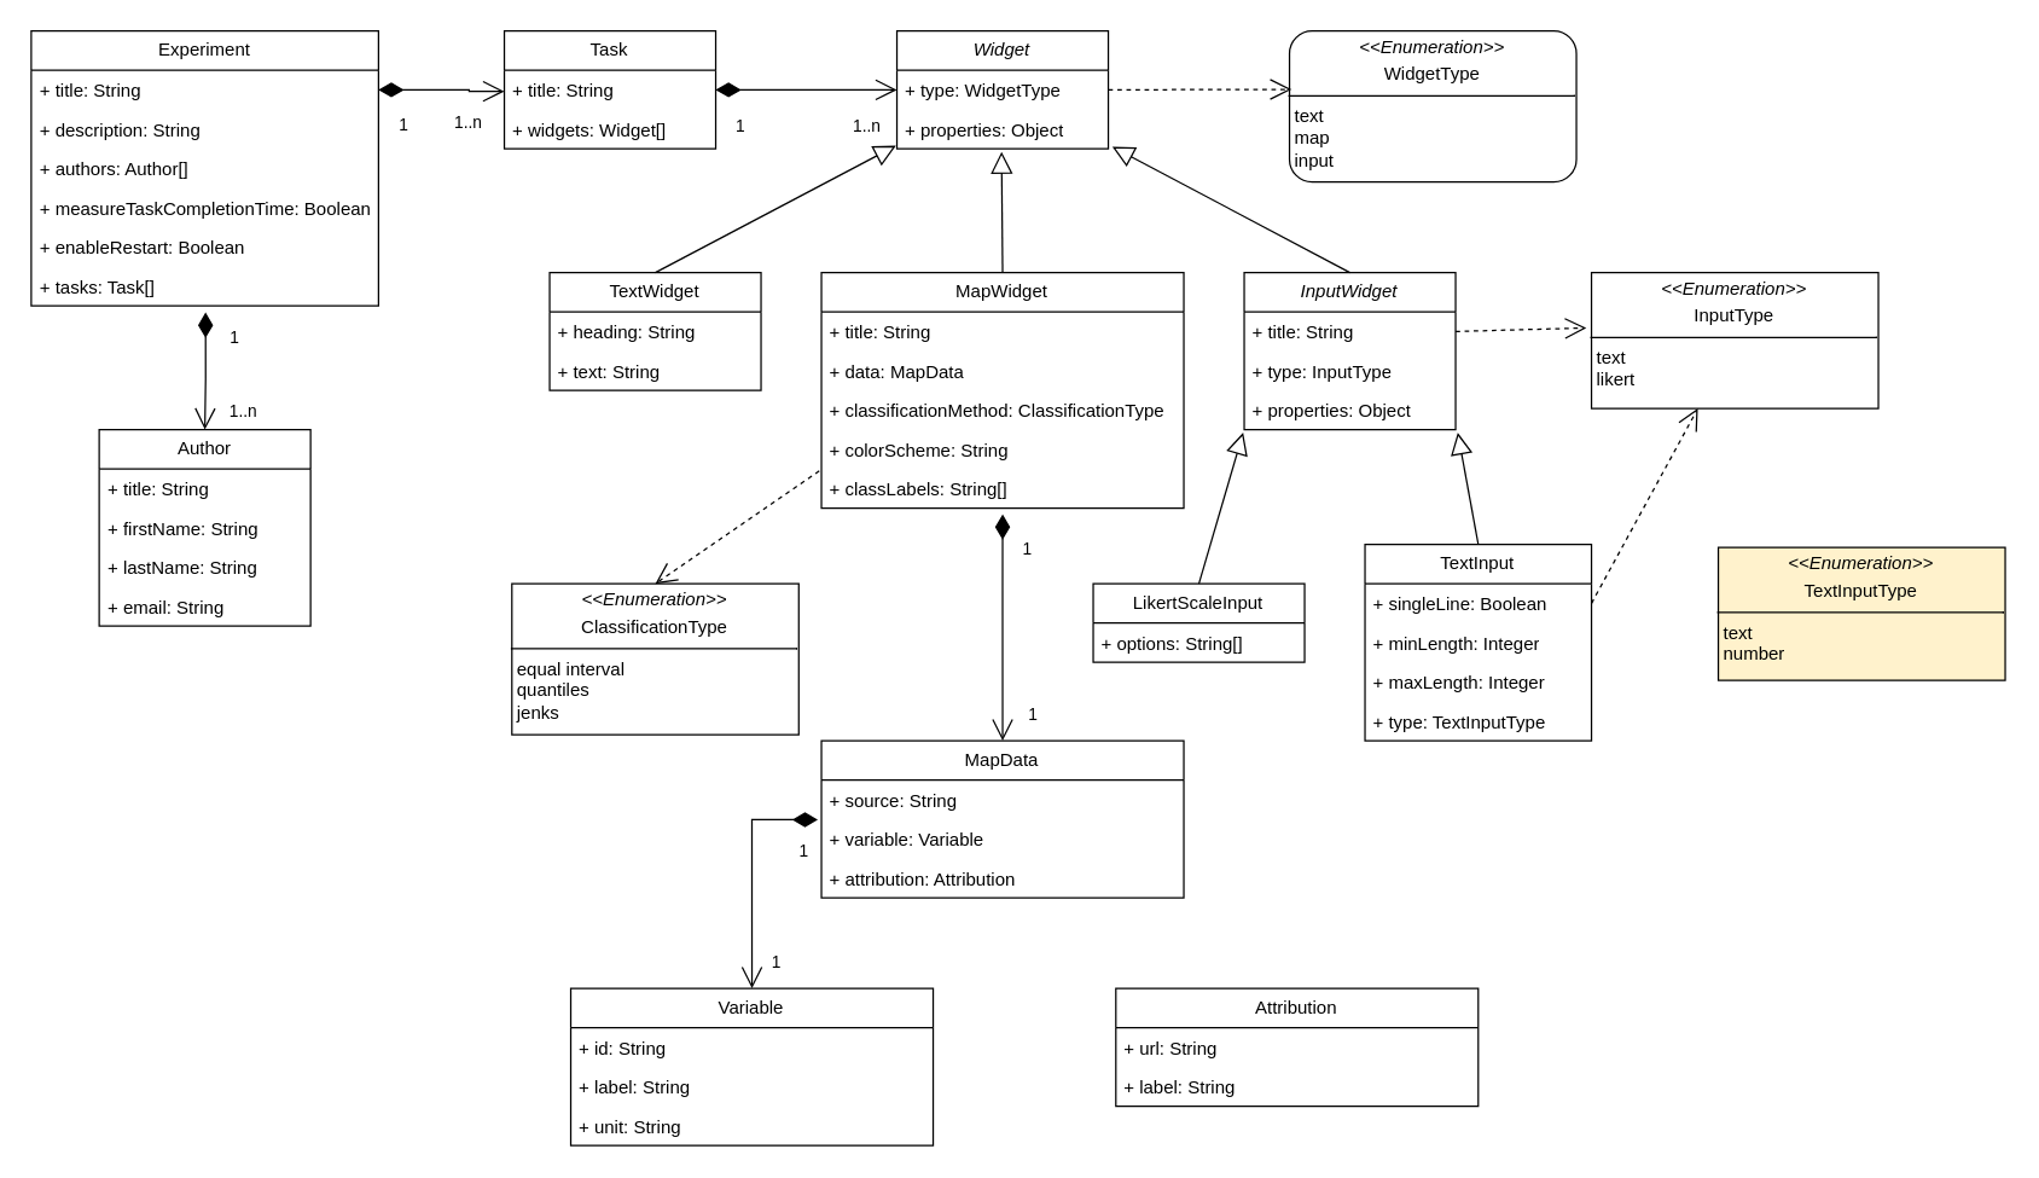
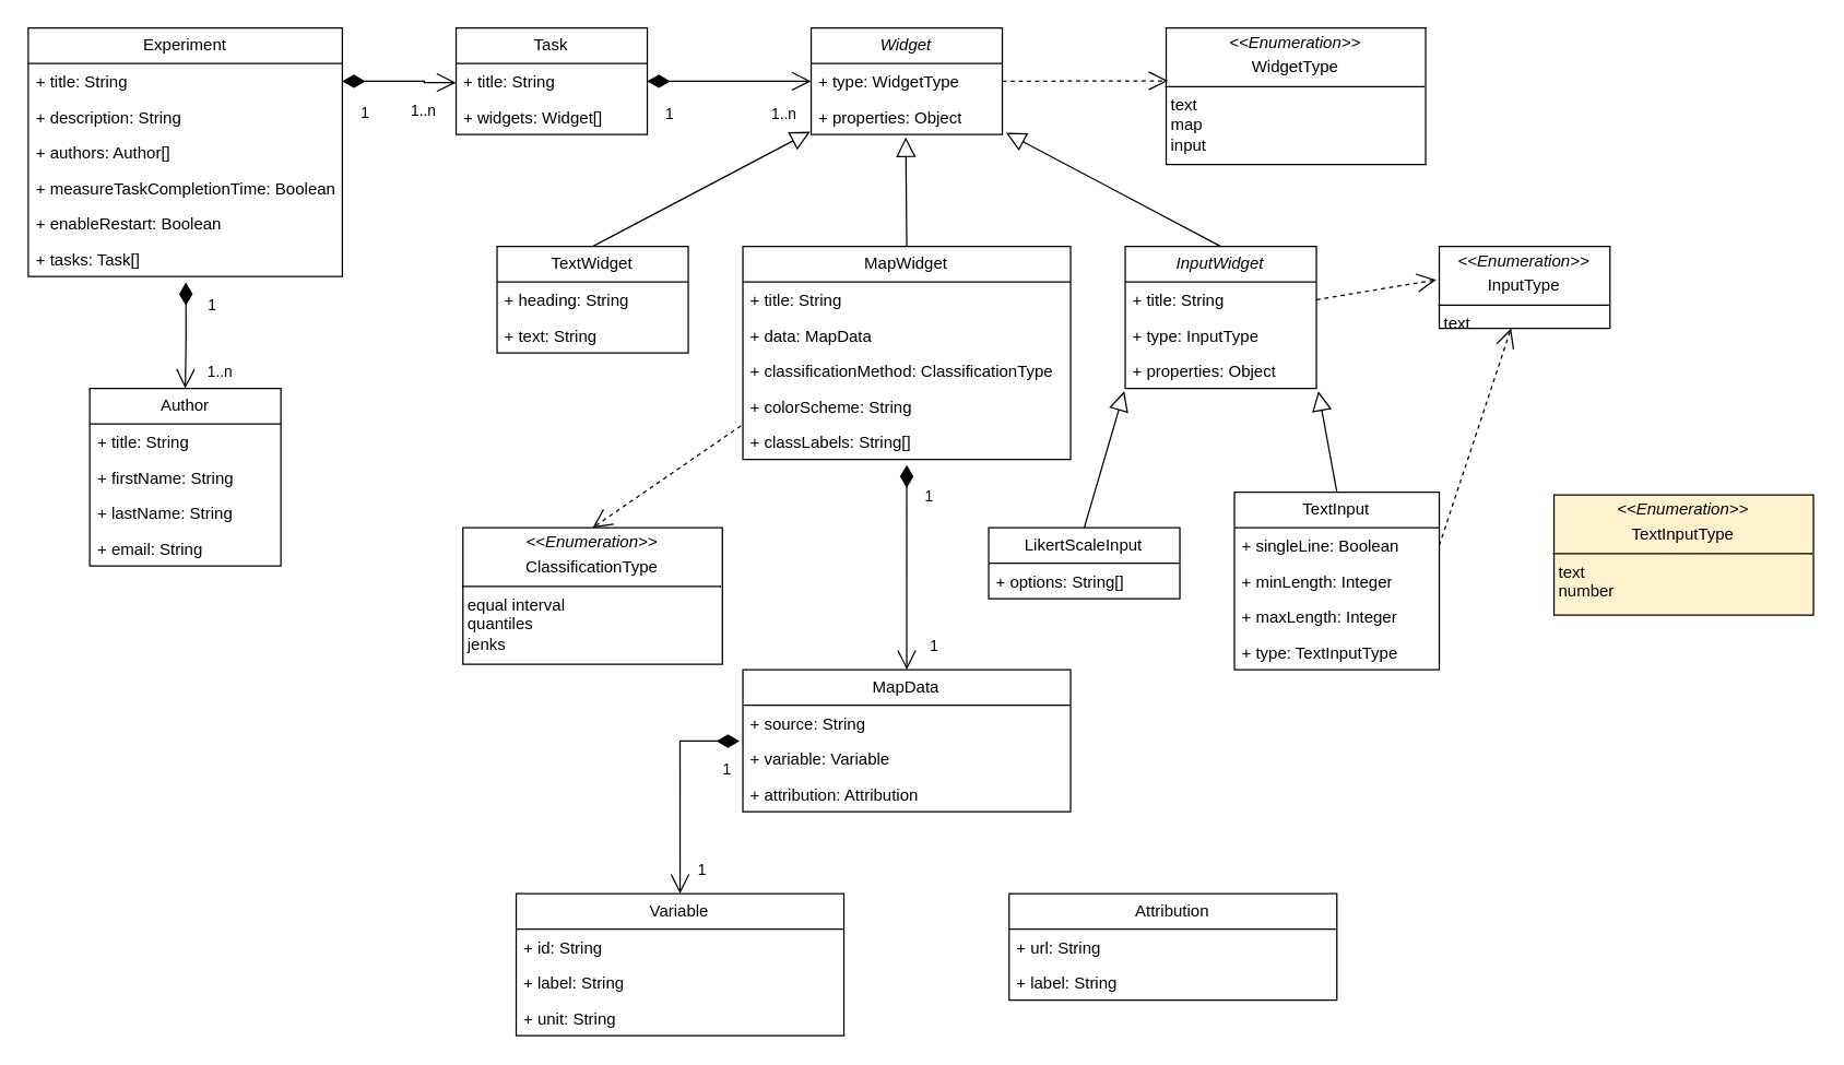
- <mxCell id="21" value="&lt;p style=&quot;margin:0px;margin-top:4px;text-align:center;&quot;&gt;&lt;i&gt;&amp;lt;&amp;lt;Enumeration&amp;gt;&amp;gt;&lt;/i&gt;&lt;br&gt;&lt;/p&gt;&lt;p style=&quot;margin:0px;margin-top:4px;text-align:center;&quot;&gt;WidgetType&lt;/p&gt;&lt;hr size=&quot;1&quot; style=&quot;border-style:solid;&quot;&gt;&lt;p style=&quot;margin:0px;margin-left:4px;&quot;&gt;text&lt;/p&gt;&lt;p style=&quot;margin:0px;margin-left:4px;&quot;&gt;map&lt;/p&gt;&lt;p style=&quot;margin:0px;margin-left:4px;&quot;&gt;input&lt;/p&gt;&lt;p style=&quot;margin:0px;margin-left:4px;&quot;&gt;&lt;br&gt;&lt;/p&gt;" style="verticalAlign=top;align=left;overflow=fill;html=1;whiteSpace=wrap;rounded=1;" parent="1" vertex="1"><mxGeometry x="853.33" y="20" width="190" height="100" as="geometry" /></mxCell>
+ <mxCell id="21" value="&lt;p style=&quot;margin:0px;margin-top:4px;text-align:center;&quot;&gt;&lt;i&gt;&amp;lt;&amp;lt;Enumeration&amp;gt;&amp;gt;&lt;/i&gt;&lt;br&gt;&lt;/p&gt;&lt;p style=&quot;margin:0px;margin-top:4px;text-align:center;&quot;&gt;WidgetType&lt;/p&gt;&lt;hr size=&quot;1&quot; style=&quot;border-style:solid;&quot;&gt;&lt;p style=&quot;margin:0px;margin-left:4px;&quot;&gt;text&lt;/p&gt;&lt;p style=&quot;margin:0px;margin-left:4px;&quot;&gt;map&lt;/p&gt;&lt;p style=&quot;margin:0px;margin-left:4px;&quot;&gt;input&lt;/p&gt;&lt;p style=&quot;margin:0px;margin-left:4px;&quot;&gt;&lt;br&gt;&lt;/p&gt;" style="verticalAlign=top;align=left;overflow=fill;html=1;whiteSpace=wrap;" parent="1" vertex="1"><mxGeometry x="853.33" y="20" width="190" height="100" as="geometry" /></mxCell>
- <mxCell id="22" value="&lt;p style=&quot;margin:0px;margin-top:4px;text-align:center;&quot;&gt;&lt;i&gt;&amp;lt;&amp;lt;Enumeration&amp;gt;&amp;gt;&lt;/i&gt;&lt;br&gt;&lt;/p&gt;&lt;p style=&quot;margin:0px;margin-top:4px;text-align:center;&quot;&gt;InputType&lt;/p&gt;&lt;hr size=&quot;1&quot; style=&quot;border-style:solid;&quot;&gt;&lt;p style=&quot;margin:0px;margin-left:4px;&quot;&gt;text&lt;/p&gt;&lt;p style=&quot;margin:0px;margin-left:4px;&quot;&gt;likert&lt;/p&gt;&lt;p style=&quot;margin:0px;margin-left:4px;&quot;&gt;&lt;br&gt;&lt;/p&gt;" style="verticalAlign=top;align=left;overflow=fill;html=1;whiteSpace=wrap;" parent="1" vertex="1"><mxGeometry x="1053.33" y="180" width="190" height="90" as="geometry" /></mxCell>
+ <mxCell id="22" value="&lt;p style=&quot;margin:0px;margin-top:4px;text-align:center;&quot;&gt;&lt;i&gt;&amp;lt;&amp;lt;Enumeration&amp;gt;&amp;gt;&lt;/i&gt;&lt;br&gt;&lt;/p&gt;&lt;p style=&quot;margin:0px;margin-top:4px;text-align:center;&quot;&gt;InputType&lt;/p&gt;&lt;hr size=&quot;1&quot; style=&quot;border-style:solid;&quot;&gt;&lt;p style=&quot;margin:0px;margin-left:4px;&quot;&gt;text&lt;/p&gt;&lt;p style=&quot;margin:0px;margin-left:4px;&quot;&gt;likert&lt;/p&gt;&lt;p style=&quot;margin:0px;margin-left:4px;&quot;&gt;&lt;br&gt;&lt;/p&gt;" style="verticalAlign=top;align=left;overflow=fill;html=1;whiteSpace=wrap;" parent="1" vertex="1"><mxGeometry x="1053.33" y="180" width="125" height="60" as="geometry" /></mxCell>
